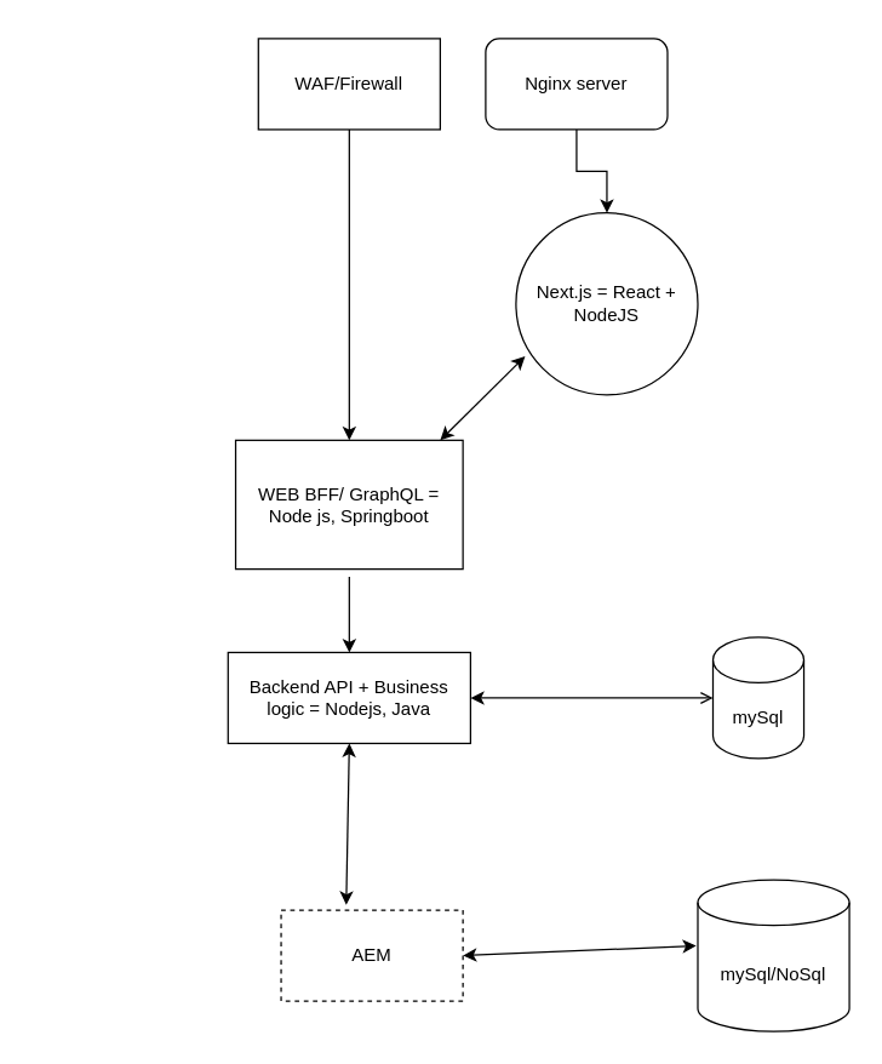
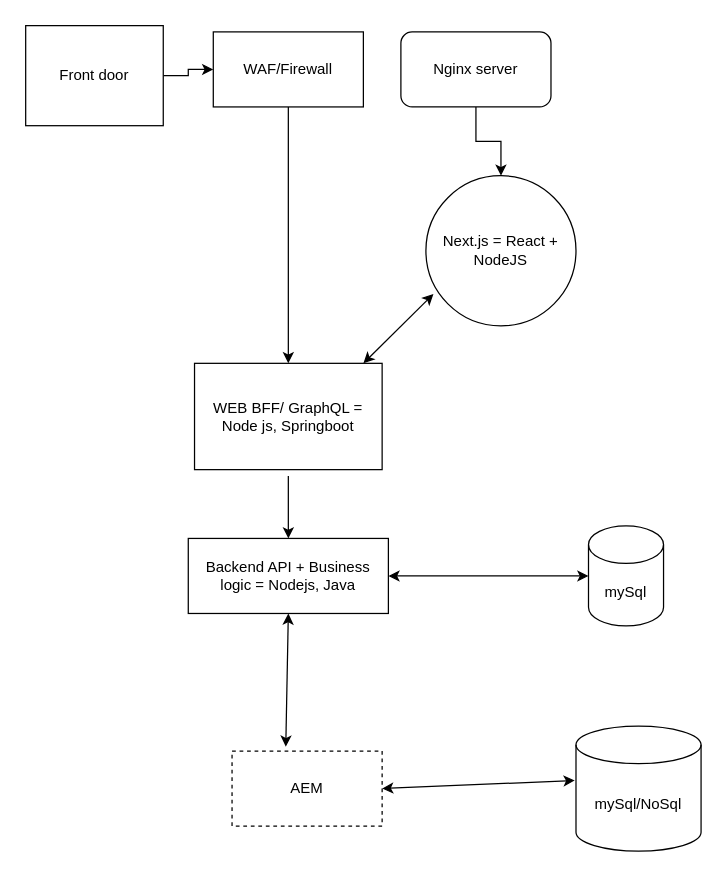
+ <mxCell id="3" value="Front door" style="rounded=0;whiteSpace=wrap;html=1;" vertex="1" parent="1"><mxGeometry x="20" y="20" width="110" height="80" as="geometry" /></mxCell>
+ <mxCell id="2" value="" style="edgeStyle=orthogonalEdgeStyle;rounded=0;orthogonalLoop=1;jettySize=auto;html=1;" edge="1" parent="1" source="3" target="7"><mxGeometry relative="1" as="geometry" /></mxCell>
- <mxCell id="15" value="" style="endArrow=open;startArrow=classic;html=1;rounded=0;entryX=0;entryY=0.5;entryDx=0;entryDy=0;entryPerimeter=0;exitX=1;exitY=0.5;exitDx=0;exitDy=0;" edge="1" parent="1" source="10" target="12"><mxGeometry width="50" height="50" relative="1" as="geometry"><mxPoint x="270" y="490" as="sourcePoint" /><mxPoint x="310" y="440" as="targetPoint" /></mxGeometry></mxCell>
+ <mxCell id="15" value="" style="endArrow=classic;startArrow=classic;html=1;rounded=0;entryX=0;entryY=0.5;entryDx=0;entryDy=0;entryPerimeter=0;exitX=1;exitY=0.5;exitDx=0;exitDy=0;" edge="1" parent="1" source="10" target="12"><mxGeometry width="50" height="50" relative="1" as="geometry"><mxPoint x="270" y="490" as="sourcePoint" /><mxPoint x="310" y="440" as="targetPoint" /></mxGeometry></mxCell>
